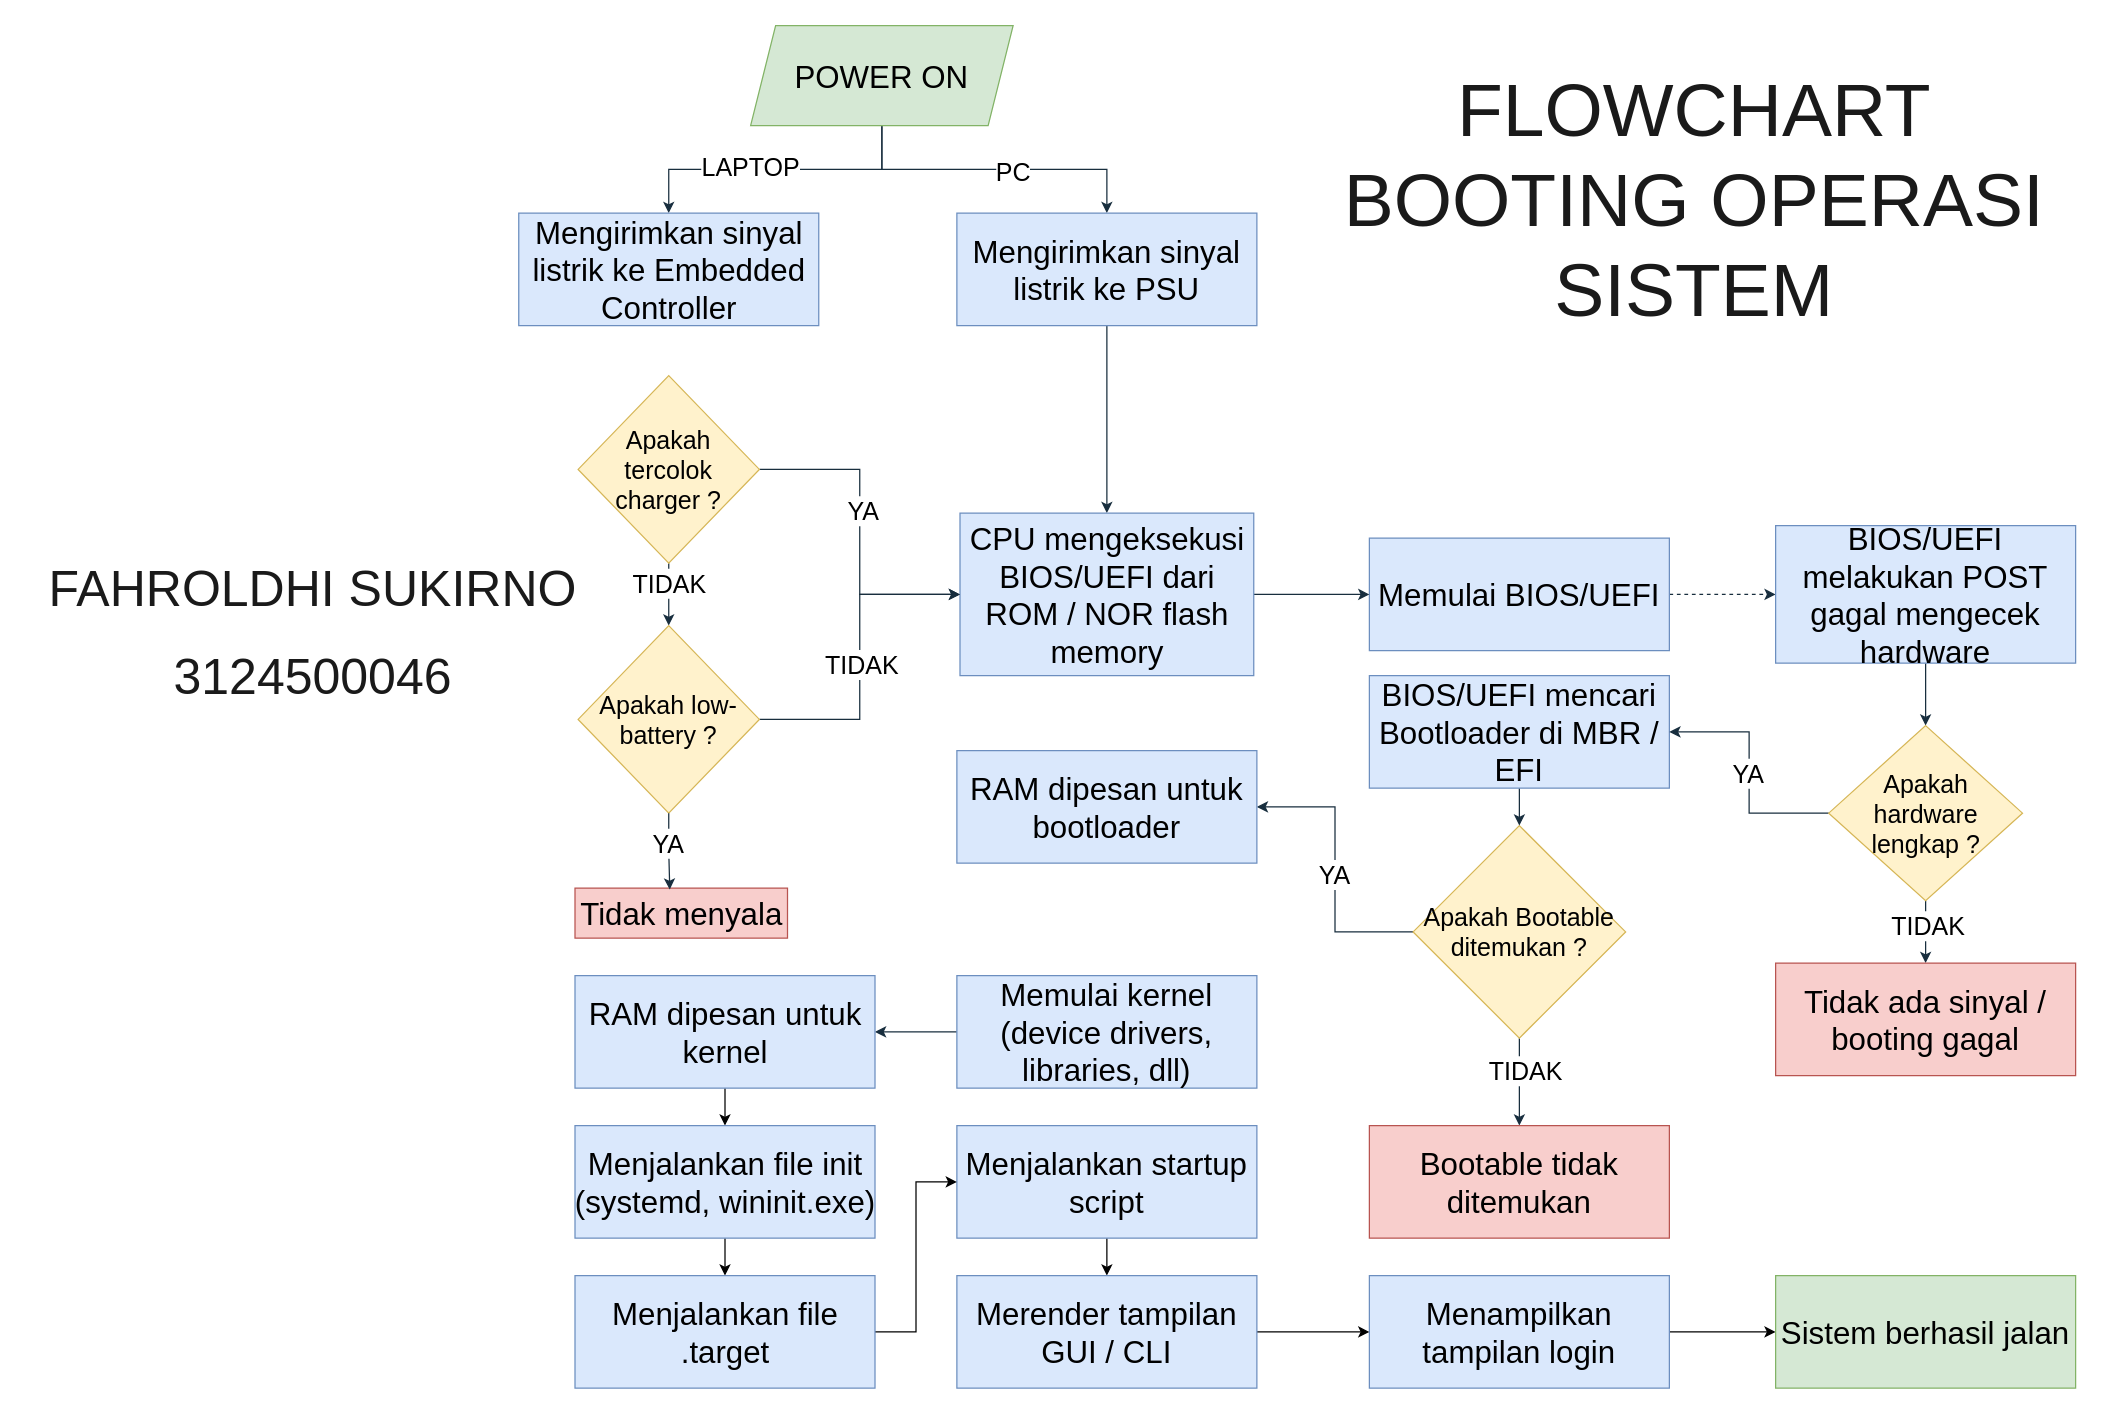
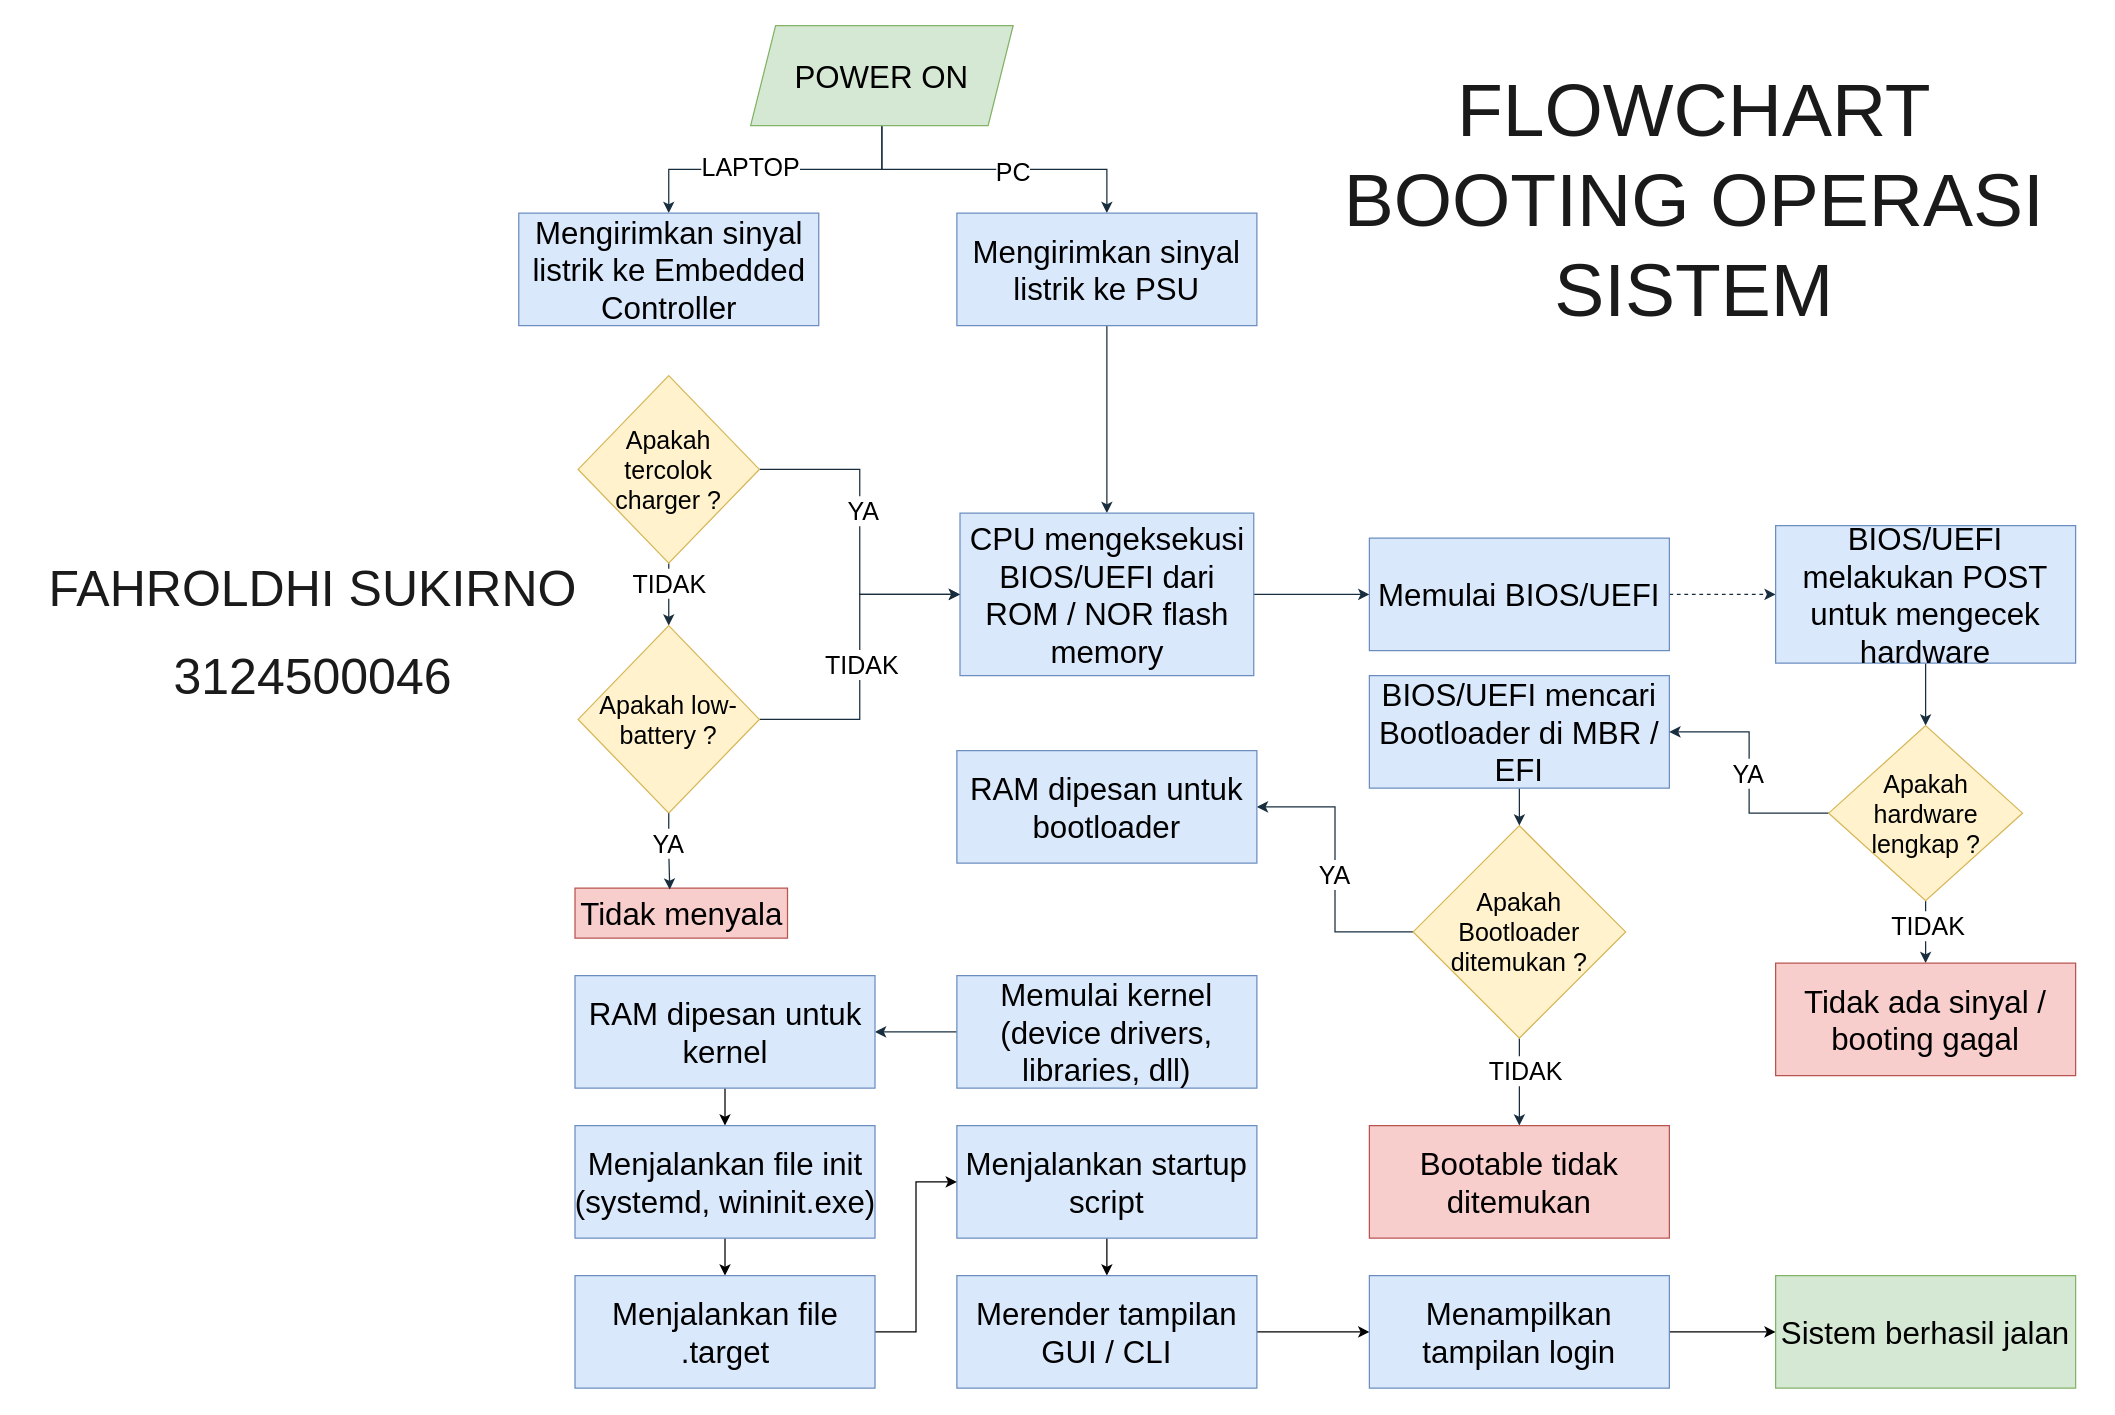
- <mxCell id="10" value="&lt;font style=&quot;font-size: 25px;&quot;&gt;BIOS/UEFI melakukan POST gagal mengecek hardware&lt;/font&gt;" style="rounded=0;whiteSpace=wrap;html=1;labelBackgroundColor=none;fillColor=#dae8fc;strokeColor=#6c8ebf;" parent="1" vertex="1"><mxGeometry x="1420" y="420" width="240" height="110" as="geometry" /></mxCell>
+ <mxCell id="10" value="&lt;font style=&quot;font-size: 25px;&quot;&gt;BIOS/UEFI melakukan POST untuk mengecek hardware&lt;/font&gt;" style="rounded=0;whiteSpace=wrap;html=1;labelBackgroundColor=none;fillColor=#dae8fc;strokeColor=#6c8ebf;" parent="1" vertex="1"><mxGeometry x="1420" y="420" width="240" height="110" as="geometry" /></mxCell>
- <mxCell id="15" value="&lt;div&gt;&lt;span style=&quot;background-color: transparent; color: light-dark(rgb(0, 0, 0), rgb(255, 255, 255)); font-size: 20px;&quot;&gt;Apakah Bootable ditemukan ?&lt;/span&gt;&lt;/div&gt;" style="rhombus;whiteSpace=wrap;html=1;labelBackgroundColor=none;fillColor=#fff2cc;strokeColor=#d6b656;" parent="1" vertex="1"><mxGeometry x="1130" y="660" width="170" height="170" as="geometry" /></mxCell>
+ <mxCell id="15" value="&lt;div&gt;&lt;span style=&quot;background-color: transparent; color: light-dark(rgb(0, 0, 0), rgb(255, 255, 255)); font-size: 20px;&quot;&gt;Apakah Bootloader ditemukan ?&lt;/span&gt;&lt;/div&gt;" style="rhombus;whiteSpace=wrap;html=1;labelBackgroundColor=none;fillColor=#fff2cc;strokeColor=#d6b656;" parent="1" vertex="1"><mxGeometry x="1130" y="660" width="170" height="170" as="geometry" /></mxCell>
